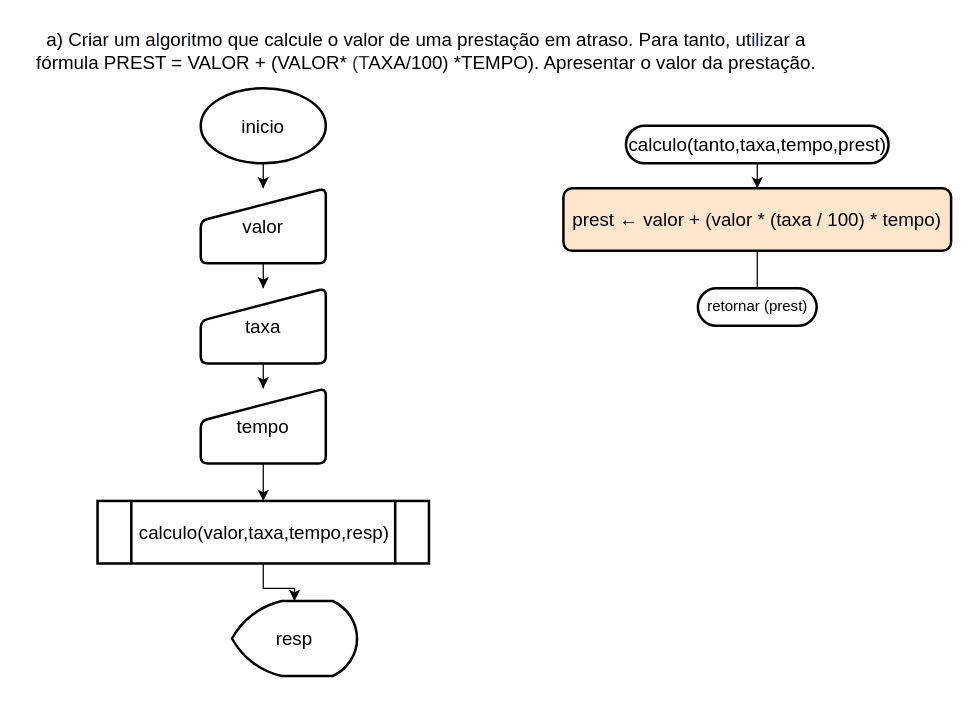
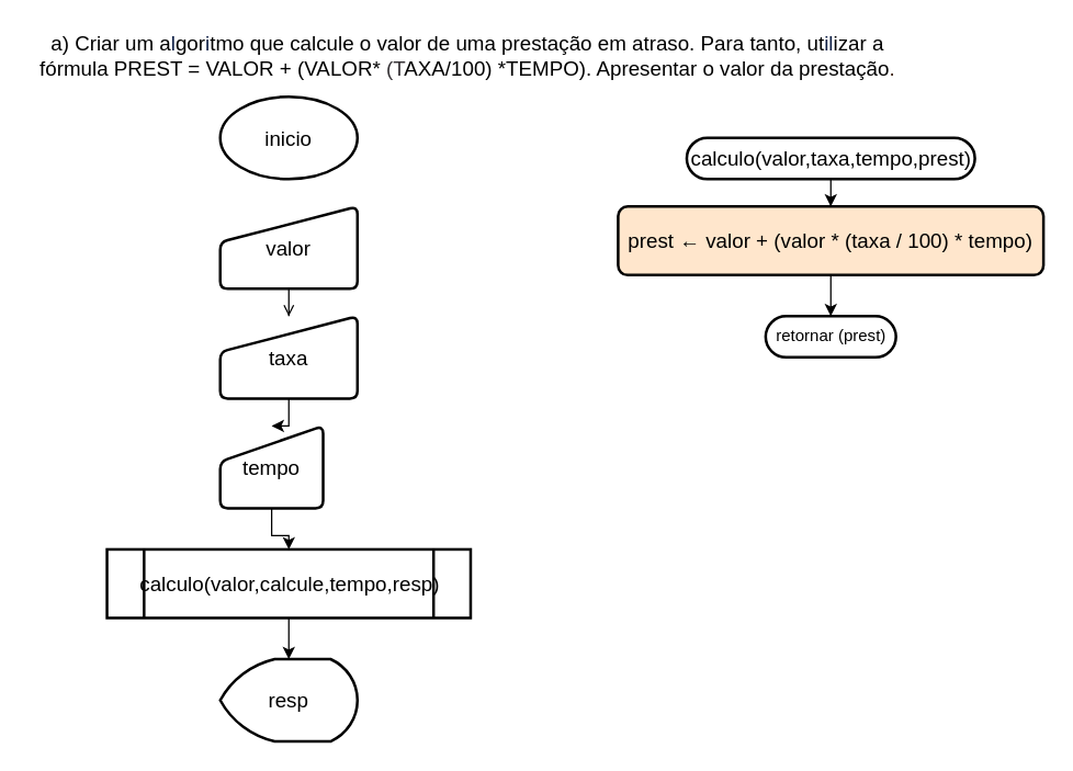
- <mxCell id="16" value="&lt;span style=&quot;font-size: 15px;&quot;&gt;calculo(tanto,taxa,tempo,prest)&lt;/span&gt;" style="html=1;dashed=0;whitespace=wrap;shape=mxgraph.dfd.start;fontFamily=Helvetica;fontSize=12;fontColor=default;strokeColor=default;strokeWidth=2;fillColor=default;" parent="1" vertex="1"><mxGeometry x="500" y="100" width="210" height="30" as="geometry" /></mxCell>
+ <mxCell id="16" value="&lt;span style=&quot;font-size: 15px;&quot;&gt;calculo(valor,taxa,tempo,prest)&lt;/span&gt;" style="html=1;dashed=0;whitespace=wrap;shape=mxgraph.dfd.start;fontFamily=Helvetica;fontSize=12;fontColor=default;strokeColor=default;strokeWidth=2;fillColor=default;" parent="1" vertex="1"><mxGeometry x="500" y="100" width="210" height="30" as="geometry" /></mxCell>
- <mxCell id="5" value="" style="edgeStyle=orthogonalEdgeStyle;rounded=0;orthogonalLoop=1;jettySize=auto;html=1;fontSize=15;" parent="1" source="6" target="8" edge="1"><mxGeometry relative="1" as="geometry" /></mxCell>
- <mxCell id="7" value="" style="edgeStyle=orthogonalEdgeStyle;rounded=0;orthogonalLoop=1;jettySize=auto;html=1;fontSize=15;" parent="1" source="8" target="10" edge="1"><mxGeometry relative="1" as="geometry" /></mxCell>
+ <mxCell id="7" value="" style="edgeStyle=orthogonalEdgeStyle;rounded=0;orthogonalLoop=1;jettySize=auto;html=1;fontSize=15;endArrow=open;" parent="1" source="8" target="10" edge="1"><mxGeometry relative="1" as="geometry" /></mxCell>
- <mxCell id="3" value="" style="edgeStyle=orthogonalEdgeStyle;rounded=0;orthogonalLoop=1;jettySize=auto;html=1;endArrow=none;" edge="1" parent="1" source="4" target="17"><mxGeometry relative="1" as="geometry" /></mxCell>
+ <mxCell id="3" value="" style="edgeStyle=orthogonalEdgeStyle;rounded=0;orthogonalLoop=1;jettySize=auto;html=1;" edge="1" parent="1" source="4" target="17"><mxGeometry relative="1" as="geometry" /></mxCell>
- <mxCell id="12" value="tempo" style="html=1;strokeWidth=2;shape=manualInput;whiteSpace=wrap;rounded=1;size=26;arcSize=11;fontSize=15;" parent="1" vertex="1"><mxGeometry x="160" y="310" width="100" height="60" as="geometry" /></mxCell>
+ <mxCell id="12" value="tempo" style="html=1;strokeWidth=2;shape=manualInput;whiteSpace=wrap;rounded=1;size=26;arcSize=11;fontSize=15;" parent="1" vertex="1"><mxGeometry x="160" y="310" width="75" height="60" as="geometry" /></mxCell>
- <mxCell id="14" value="&lt;span style=&quot;&quot;&gt;calculo(valor,taxa,tempo,resp)&lt;/span&gt;" style="shape=process;whiteSpace=wrap;html=1;backgroundOutline=1;fontSize=15;strokeWidth=2;rounded=1;arcSize=0;" parent="1" vertex="1"><mxGeometry x="77.5" y="400" width="265" height="50" as="geometry" /></mxCell>
+ <mxCell id="14" value="&lt;span style=&quot;&quot;&gt;calculo(valor,calcule,tempo,resp)&lt;/span&gt;" style="shape=process;whiteSpace=wrap;html=1;backgroundOutline=1;fontSize=15;strokeWidth=2;rounded=1;arcSize=0;" parent="1" vertex="1"><mxGeometry x="77.5" y="400" width="265" height="50" as="geometry" /></mxCell>
- <mxCell id="18" value="resp" style="strokeWidth=2;html=1;shape=mxgraph.flowchart.display;whiteSpace=wrap;fontSize=15;" vertex="1" parent="1"><mxGeometry x="185" y="480" width="100" height="60" as="geometry" /></mxCell>
+ <mxCell id="18" value="resp" style="strokeWidth=2;html=1;shape=mxgraph.flowchart.display;whiteSpace=wrap;fontSize=15;" vertex="1" parent="1"><mxGeometry x="160" y="480" width="100" height="60" as="geometry" /></mxCell>
